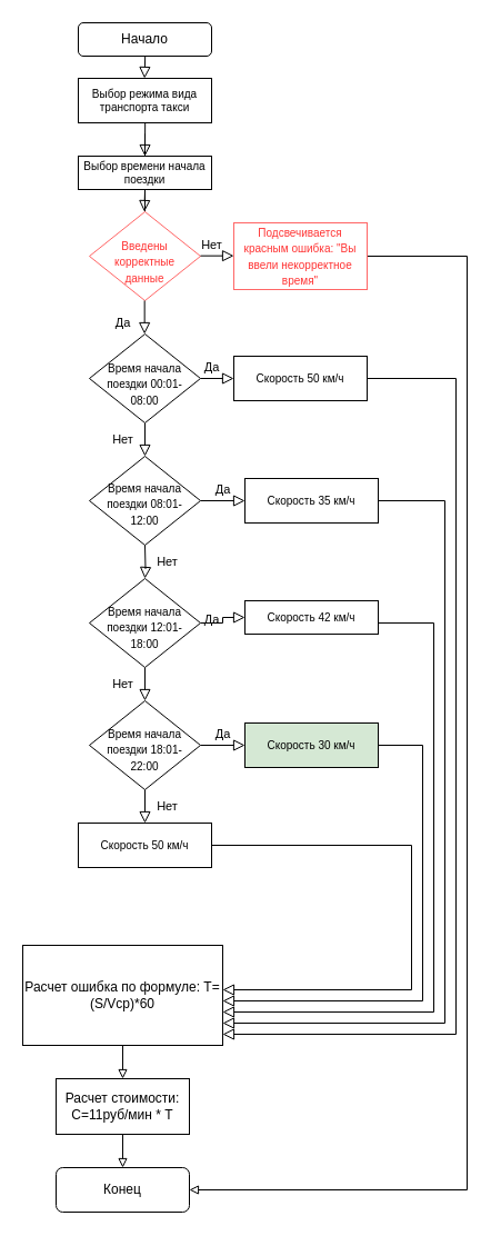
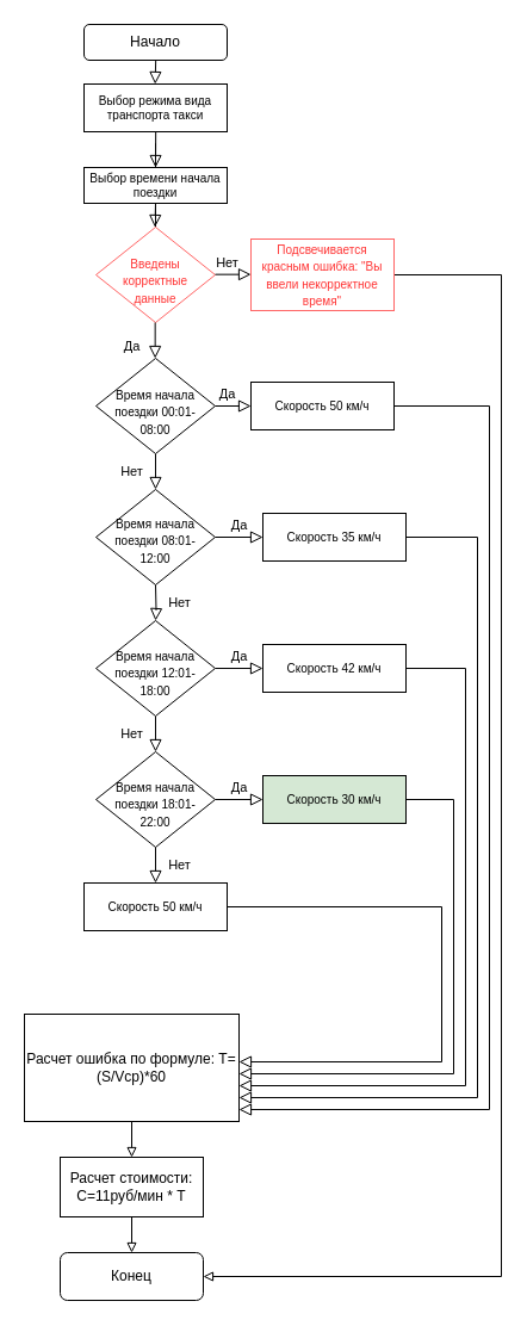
- <mxCell id="16" value="Скорость 42 км/ч" style="rounded=0;whiteSpace=wrap;html=1;fontSize=10;glass=0;strokeWidth=1;shadow=0;" parent="1" vertex="1"><mxGeometry x="220" y="540" width="120" height="30" as="geometry" /></mxCell>
+ <mxCell id="16" value="Скорость 42 км/ч" style="rounded=0;whiteSpace=wrap;html=1;fontSize=10;glass=0;strokeWidth=1;shadow=0;" parent="1" vertex="1"><mxGeometry x="220" y="540" width="120" height="40" as="geometry" /></mxCell>
